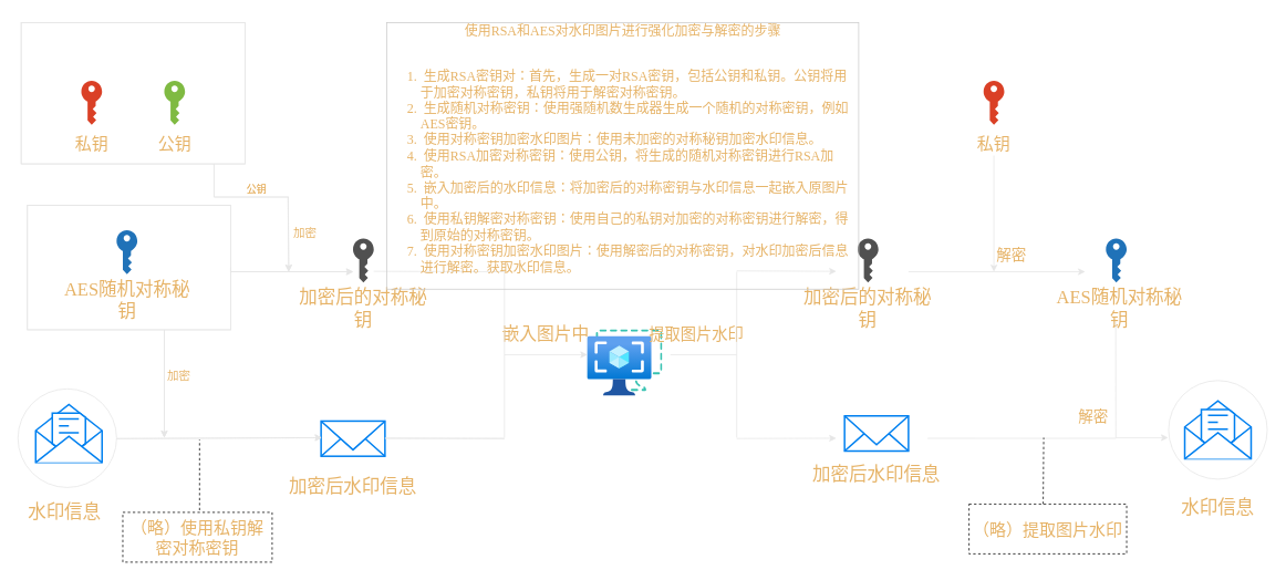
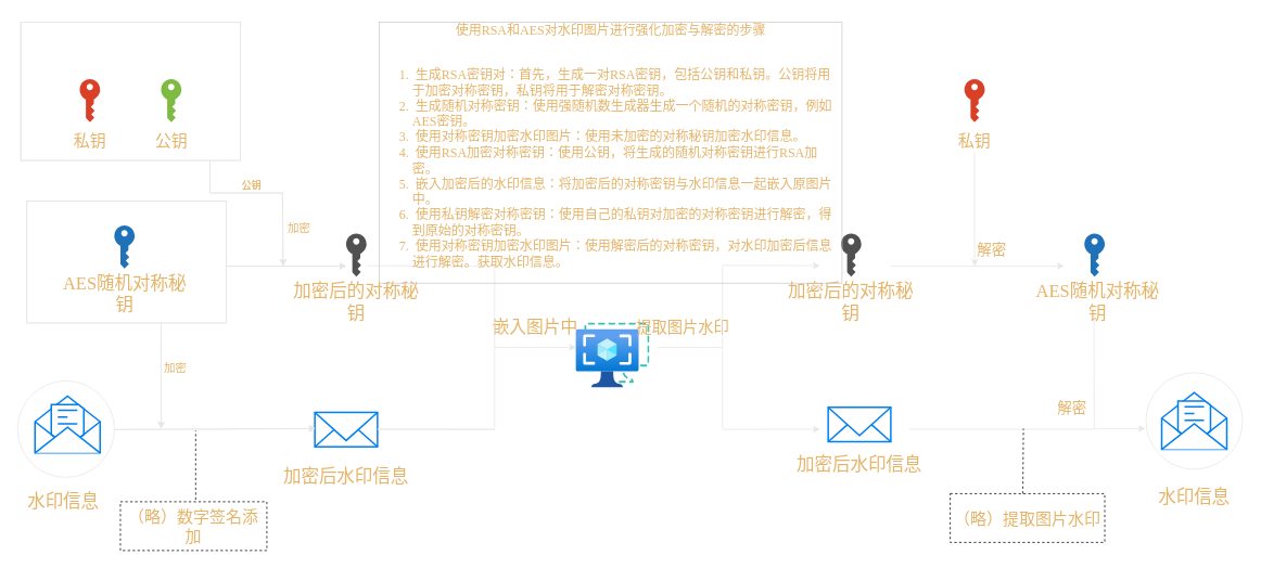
- <mxCell id="3" value="&lt;font style=&quot;font-size: 20px;&quot;&gt;（略）使用私钥解密对称密钥&lt;/font&gt;" style="rounded=0;whiteSpace=wrap;html=1;fontFamily=得意黑;fontSize=12;fontColor=#E6B367;fillColor=none;gradientColor=none;dashed=1;" parent="1" vertex="1"><mxGeometry x="147" y="617" width="180" height="60" as="geometry" /></mxCell>
+ <mxCell id="3" value="&lt;font style=&quot;font-size: 20px;&quot;&gt;（略）数字签名添加&lt;/font&gt;" style="rounded=0;whiteSpace=wrap;html=1;fontFamily=得意黑;fontSize=12;fontColor=#E6B367;fillColor=none;gradientColor=none;dashed=1;" parent="1" vertex="1"><mxGeometry x="147" y="617" width="180" height="60" as="geometry" /></mxCell>
